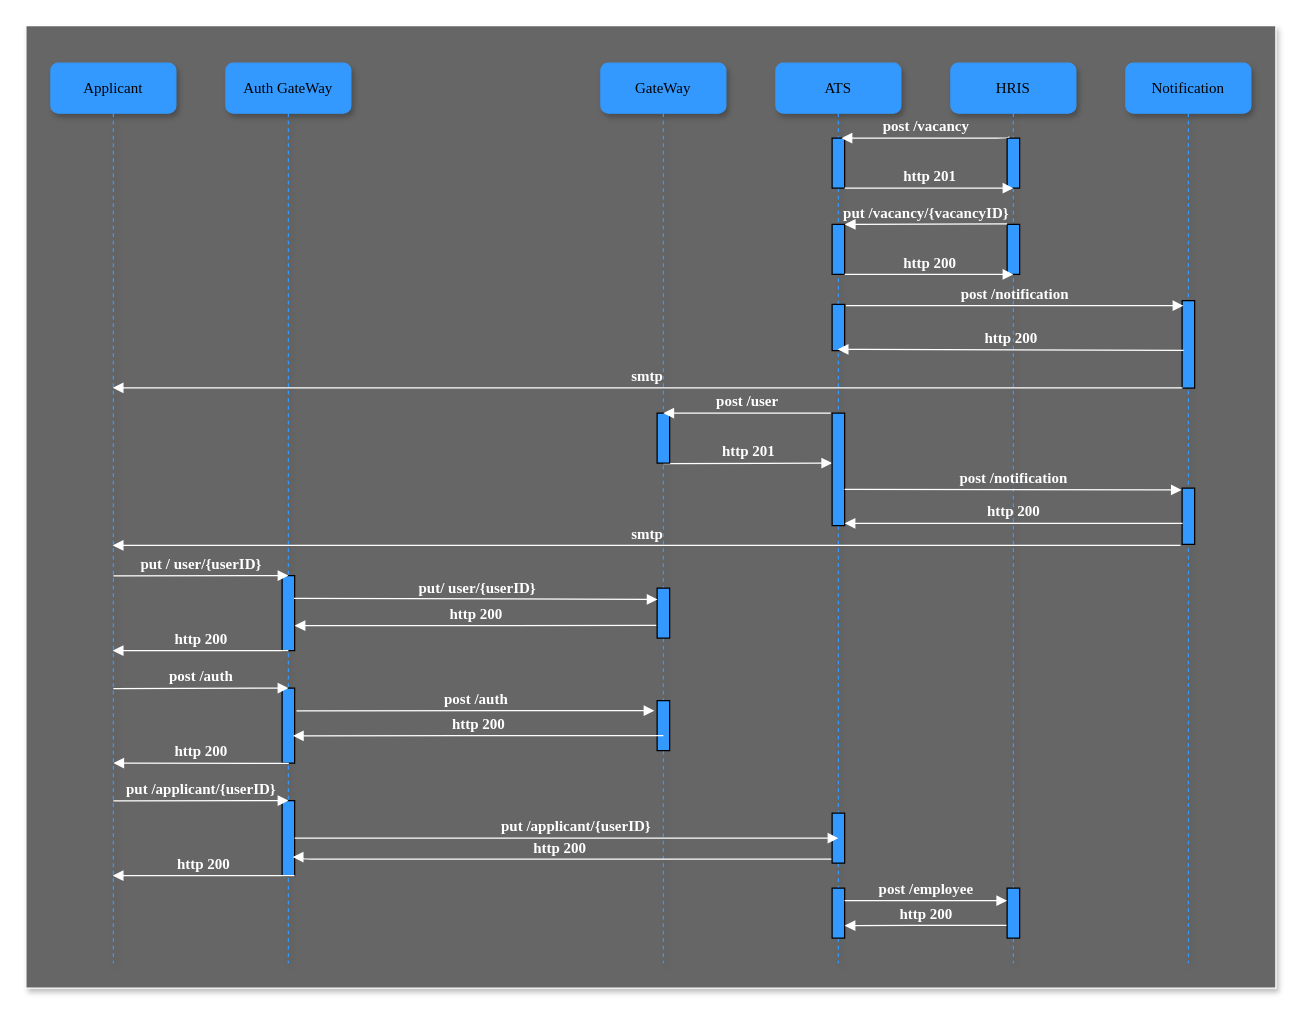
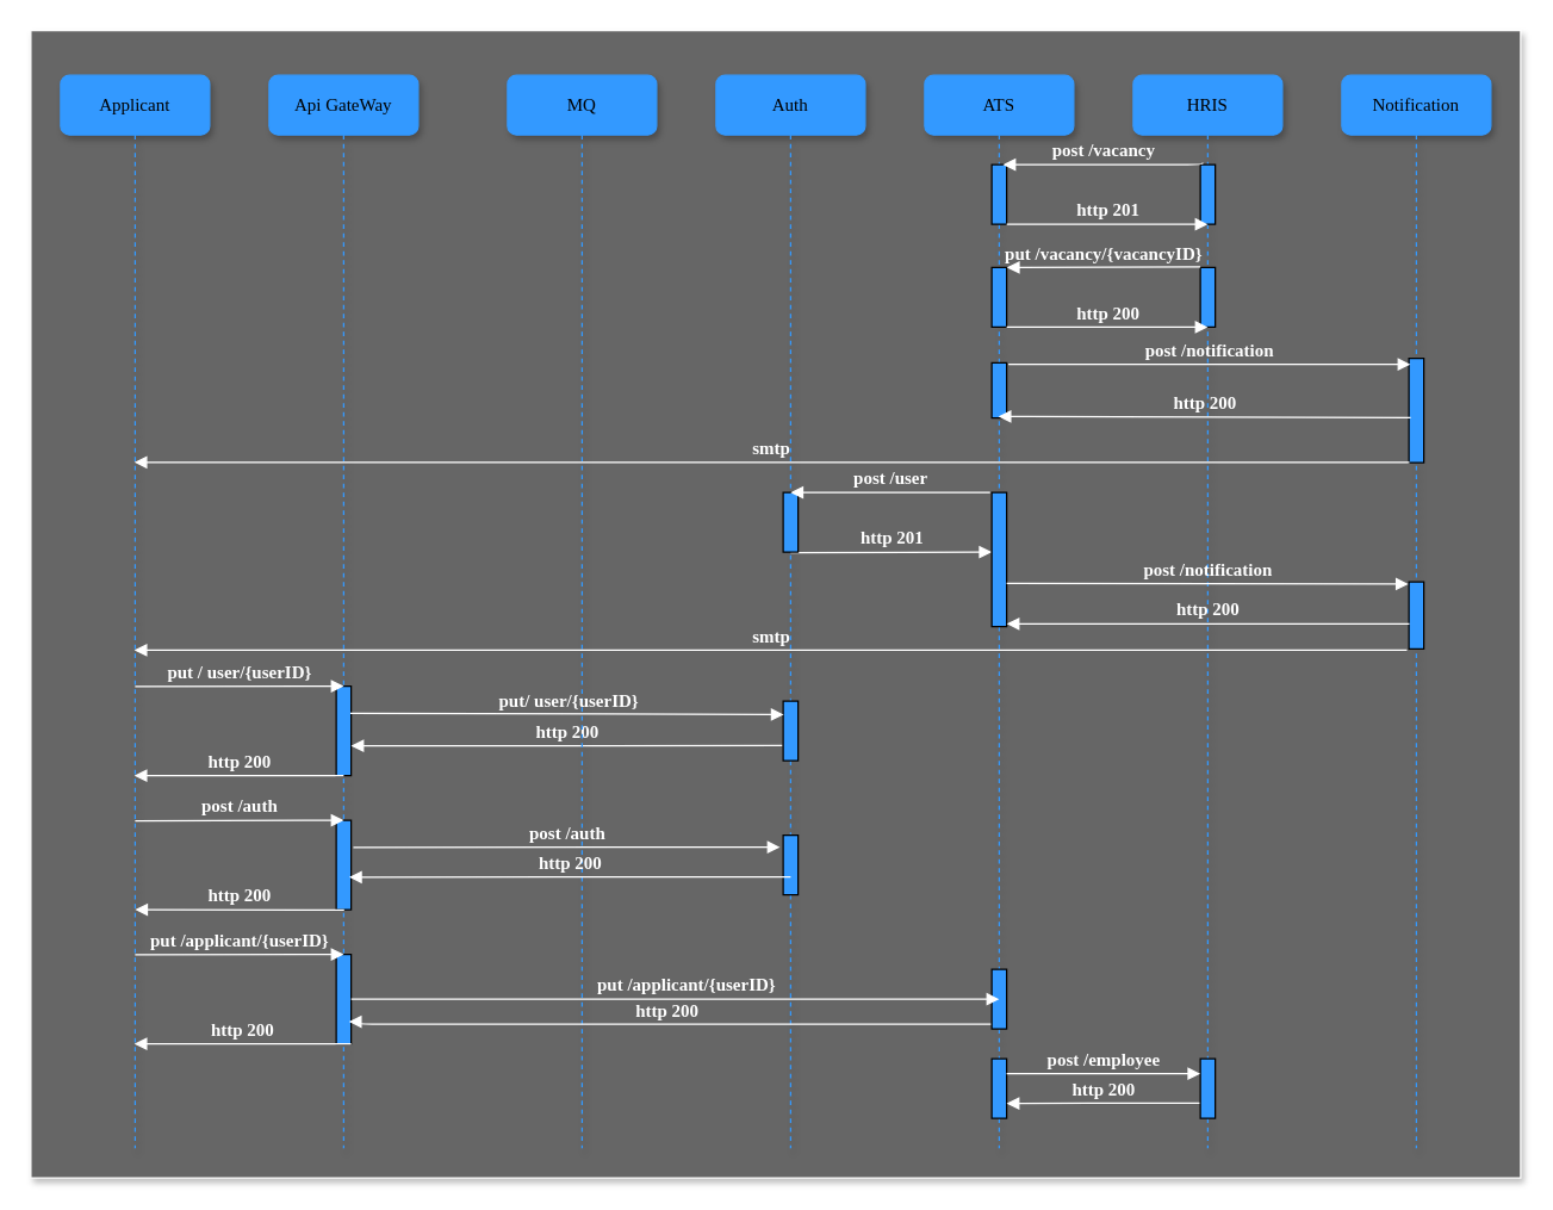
- <mxCell id="3" value="Auth GateWay" style="shape=umlLifeline;perimeter=lifelinePerimeter;whiteSpace=wrap;html=1;container=1;collapsible=0;recursiveResize=0;outlineConnect=0;rounded=1;shadow=1;comic=0;labelBackgroundColor=none;strokeWidth=1;fontFamily=Verdana;fontSize=12;align=center;fillColor=#3399FF;strokeColor=#3399FF;" parent="1" vertex="1"><mxGeometry x="180" y="50" width="100" height="720" as="geometry" /></mxCell>
+ <mxCell id="3" value="Api GateWay" style="shape=umlLifeline;perimeter=lifelinePerimeter;whiteSpace=wrap;html=1;container=1;collapsible=0;recursiveResize=0;outlineConnect=0;rounded=1;shadow=1;comic=0;labelBackgroundColor=none;strokeWidth=1;fontFamily=Verdana;fontSize=12;align=center;fillColor=#3399FF;strokeColor=#3399FF;" parent="1" vertex="1"><mxGeometry x="180" y="50" width="100" height="720" as="geometry" /></mxCell>
- <mxCell id="11" value="GateWay" style="shape=umlLifeline;perimeter=lifelinePerimeter;whiteSpace=wrap;html=1;container=1;collapsible=0;recursiveResize=0;outlineConnect=0;rounded=1;shadow=1;comic=0;labelBackgroundColor=none;strokeWidth=1;fontFamily=Verdana;fontSize=12;align=center;fillColor=#3399FF;strokeColor=#3399FF;" parent="1" vertex="1"><mxGeometry x="480" y="50" width="100" height="720" as="geometry" /></mxCell>
+ <mxCell id="11" value="Auth" style="shape=umlLifeline;perimeter=lifelinePerimeter;whiteSpace=wrap;html=1;container=1;collapsible=0;recursiveResize=0;outlineConnect=0;rounded=1;shadow=1;comic=0;labelBackgroundColor=none;strokeWidth=1;fontFamily=Verdana;fontSize=12;align=center;fillColor=#3399FF;strokeColor=#3399FF;" parent="1" vertex="1"><mxGeometry x="480" y="50" width="100" height="720" as="geometry" /></mxCell>
+ <mxCell id="10" value="MQ" style="shape=umlLifeline;perimeter=lifelinePerimeter;whiteSpace=wrap;html=1;container=1;collapsible=0;recursiveResize=0;outlineConnect=0;rounded=1;shadow=1;comic=0;labelBackgroundColor=none;strokeWidth=1;fontFamily=Verdana;fontSize=12;align=center;fillColor=#3399FF;strokeColor=#3399FF;" parent="1" vertex="1"><mxGeometry x="340" y="50" width="100" height="720" as="geometry" /></mxCell>
